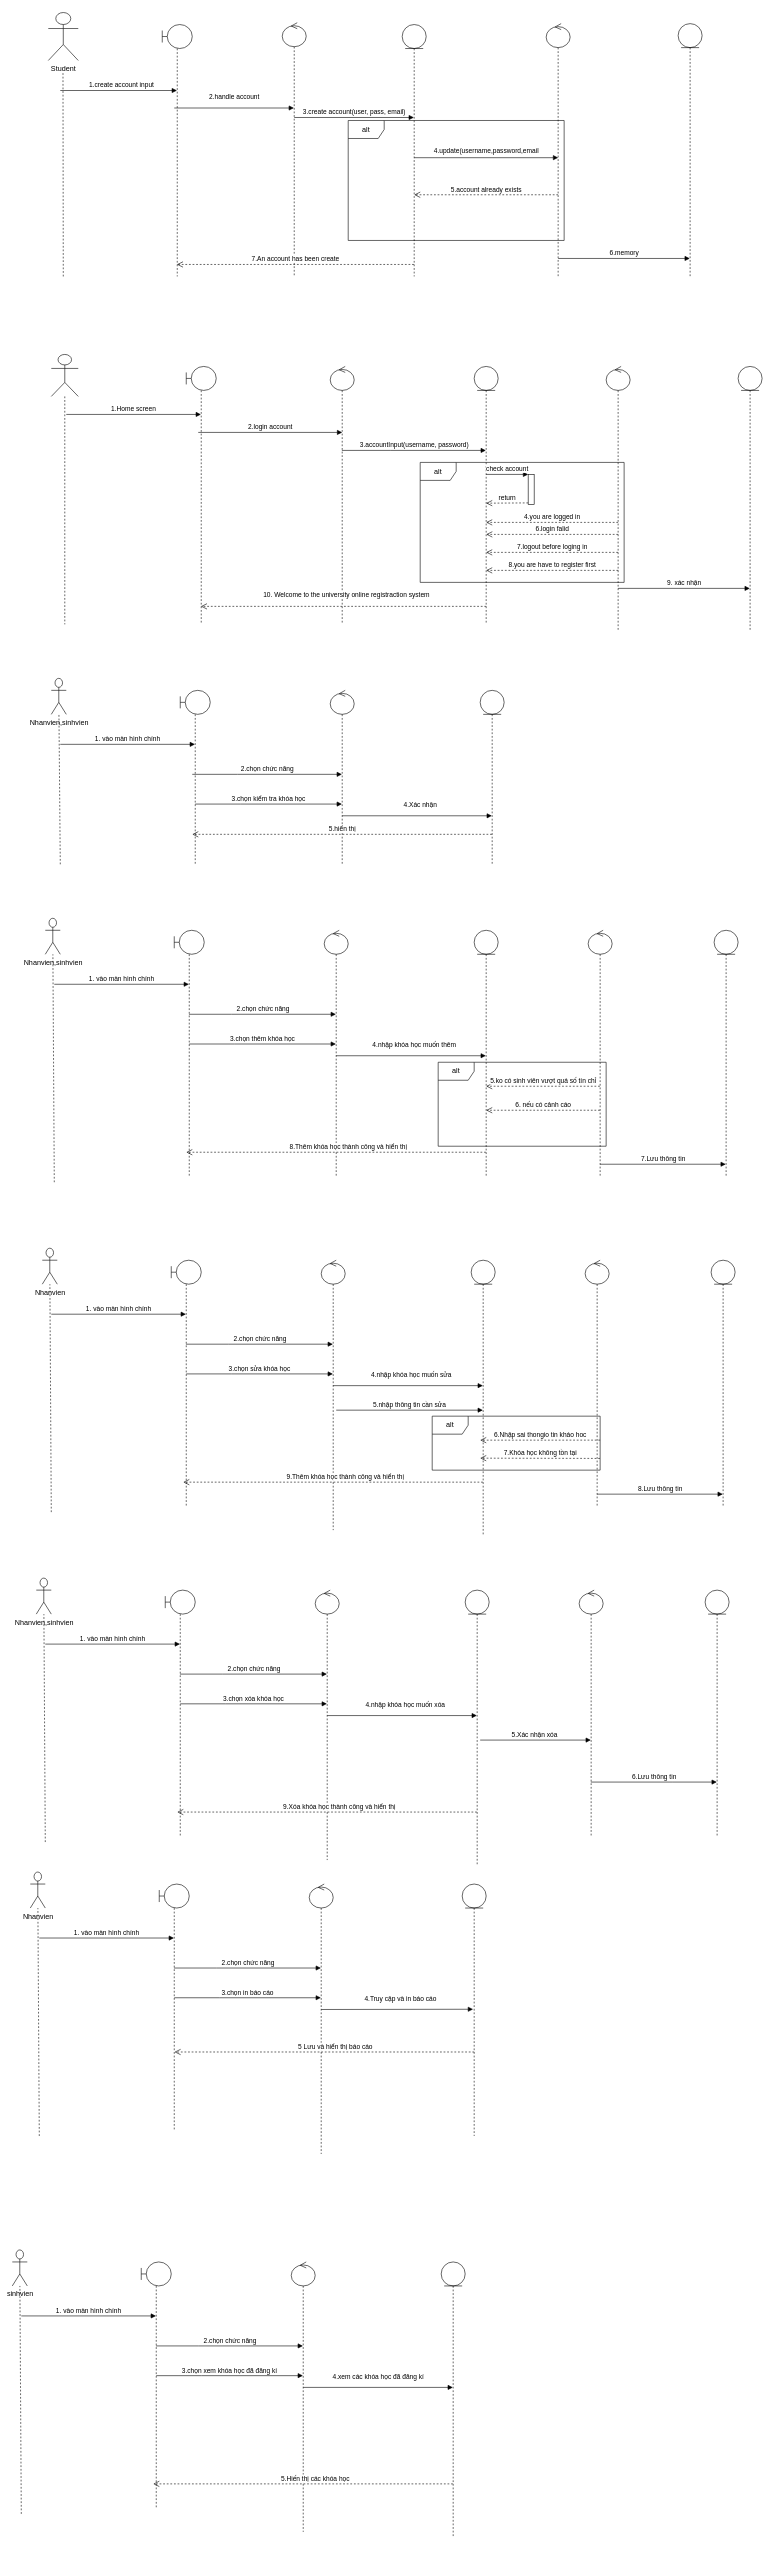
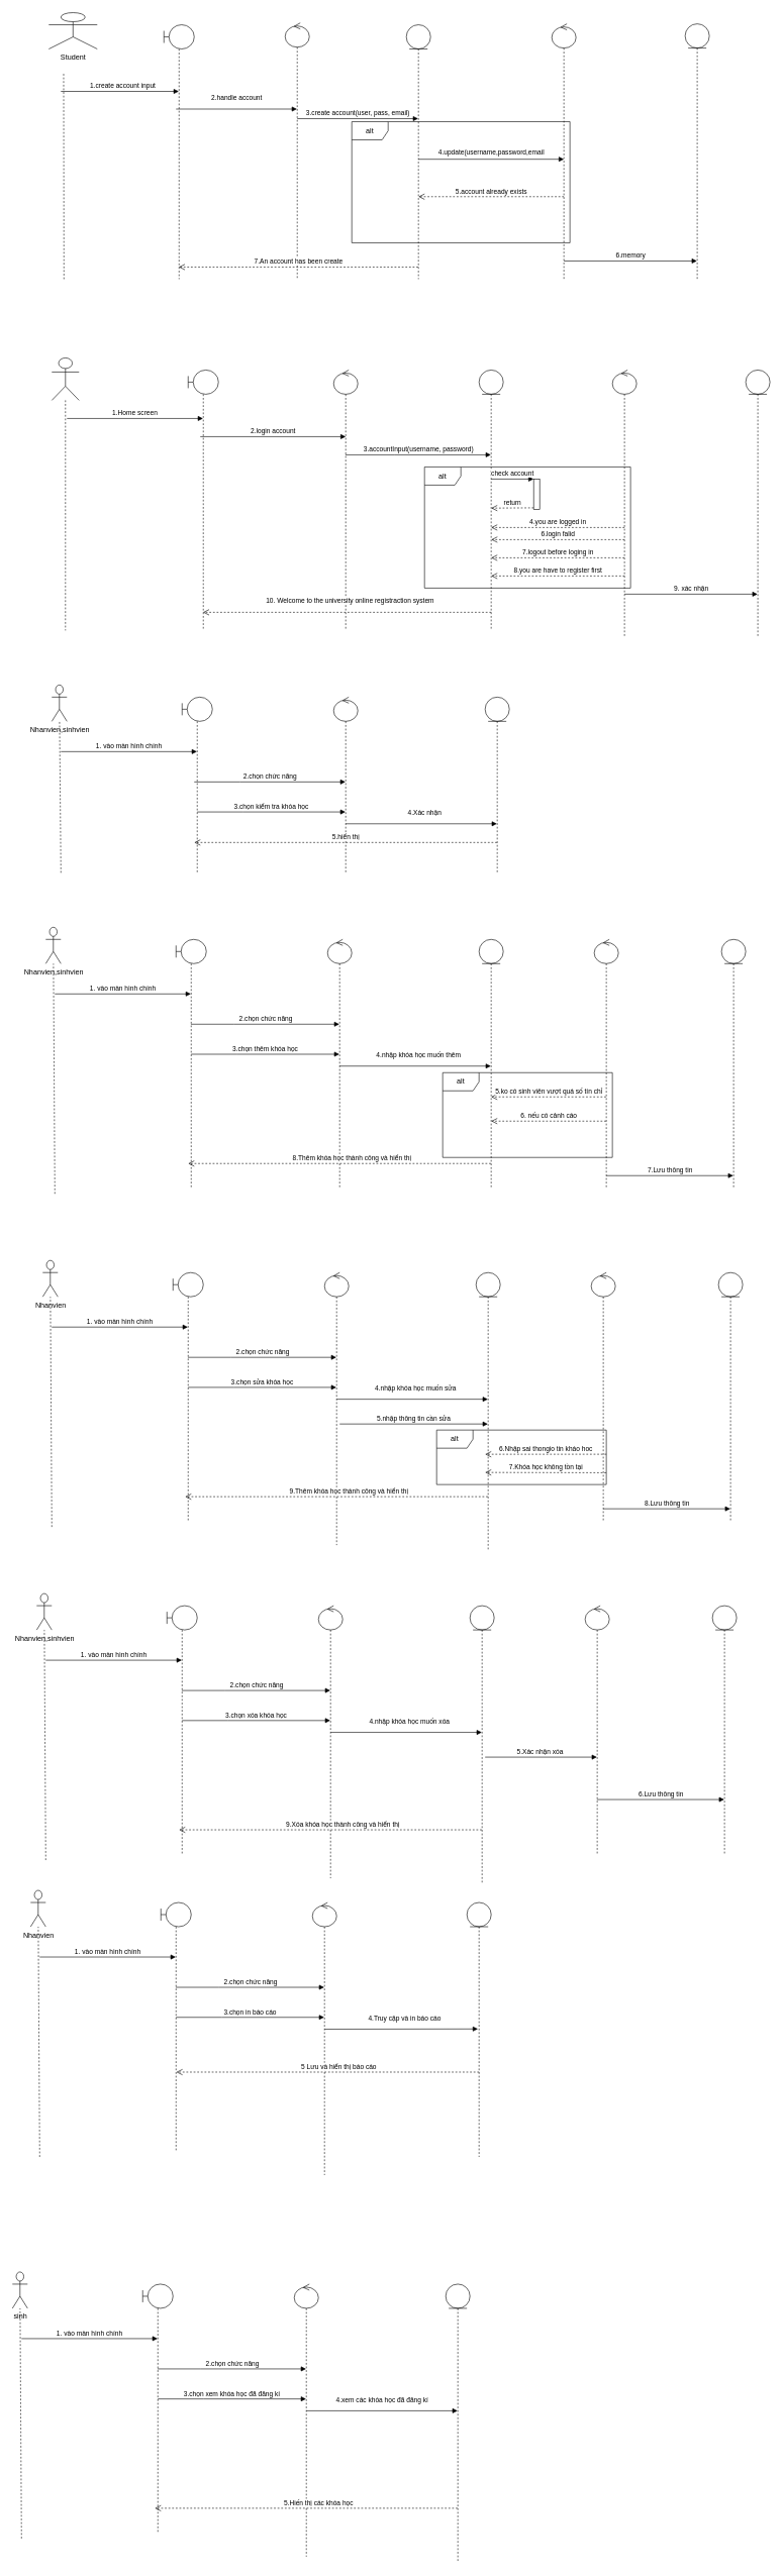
- <mxCell id="2" value="Student" style="shape=umlActor;verticalLabelPosition=bottom;verticalAlign=top;html=1;outlineConnect=0;" vertex="1" parent="1"><mxGeometry x="80" y="20" width="50" height="80" as="geometry" /></mxCell>
+ <mxCell id="2" value="Student" style="shape=umlActor;verticalLabelPosition=bottom;verticalAlign=top;html=1;outlineConnect=0;" vertex="1" parent="1"><mxGeometry x="80" y="20" width="80" height="60" as="geometry" /></mxCell>
- <mxCell id="105" value="sinhvien" style="shape=umlActor;verticalLabelPosition=bottom;verticalAlign=top;html=1;outlineConnect=0;" vertex="1" parent="1"><mxGeometry x="20" y="3750" width="25" height="60" as="geometry" /></mxCell>
+ <mxCell id="105" value="sinh" style="shape=umlActor;verticalLabelPosition=bottom;verticalAlign=top;html=1;outlineConnect=0;" vertex="1" parent="1"><mxGeometry x="20" y="3750" width="25" height="60" as="geometry" /></mxCell>
